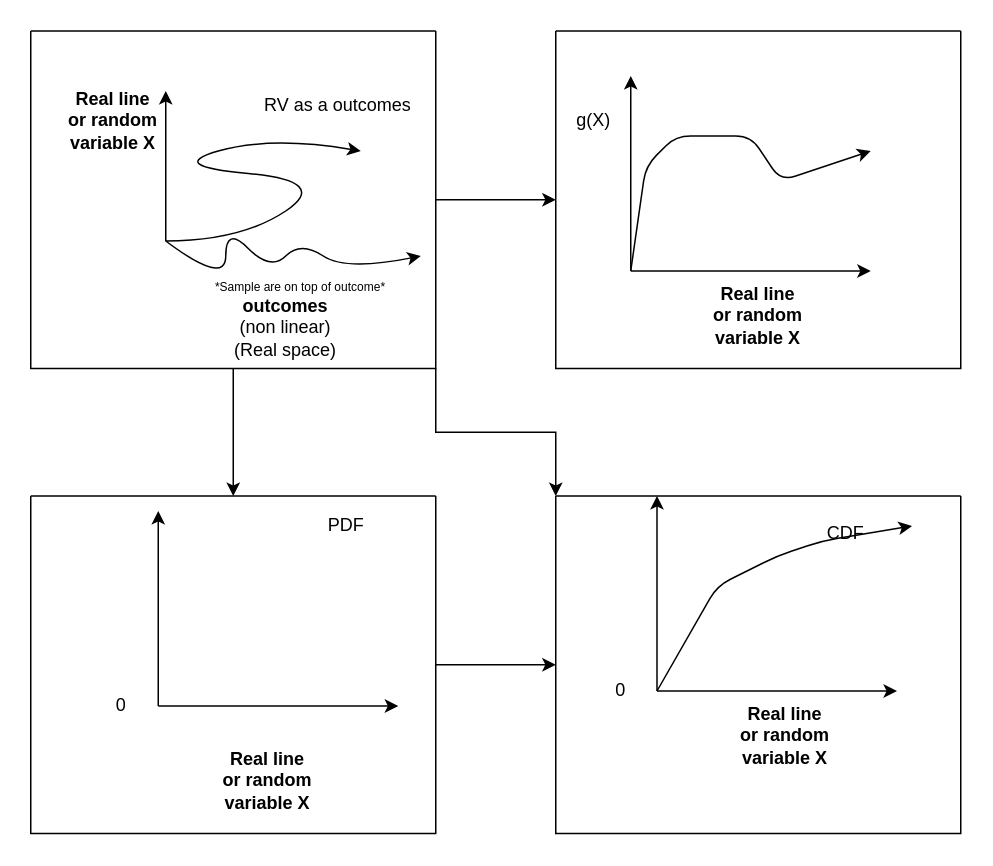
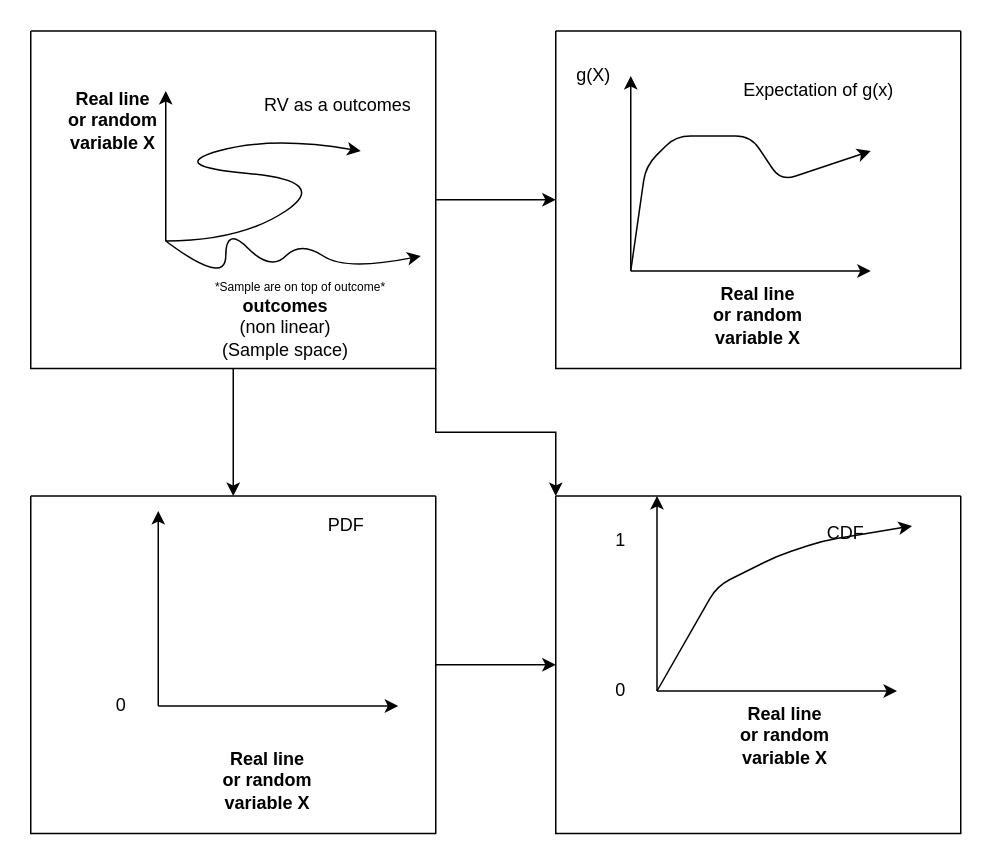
+ <mxCell id="14" value="Expectation of g(x)" style="text;html=1;align=center;verticalAlign=middle;resizable=0;points=[];autosize=1;strokeColor=none;" vertex="1" parent="1"><mxGeometry x="480" y="50" width="130" height="20" as="geometry" /></mxCell>
- <mxCell id="12" value="g(X)" style="text;html=1;align=center;verticalAlign=middle;resizable=0;points=[];autosize=1;strokeColor=none;" vertex="1" parent="1"><mxGeometry x="375" y="70" width="40" height="20" as="geometry" /></mxCell>
+ <mxCell id="12" value="g(X)" style="text;html=1;align=center;verticalAlign=middle;resizable=0;points=[];autosize=1;strokeColor=none;" vertex="1" parent="1"><mxGeometry x="375" y="40" width="40" height="20" as="geometry" /></mxCell>
- <mxCell id="4" value="&lt;div&gt;&lt;b&gt;outcomes&lt;/b&gt;&lt;/div&gt;&lt;div&gt;(non linear)&lt;/div&gt;(Real space)" style="text;html=1;strokeColor=none;fillColor=none;align=center;verticalAlign=middle;whiteSpace=wrap;rounded=0;" vertex="1" parent="1"><mxGeometry x="130" y="195" width="120" height="45" as="geometry" /></mxCell>
+ <mxCell id="4" value="&lt;div&gt;&lt;b&gt;outcomes&lt;/b&gt;&lt;/div&gt;&lt;div&gt;(non linear)&lt;/div&gt;(Sample space)" style="text;html=1;strokeColor=none;fillColor=none;align=center;verticalAlign=middle;whiteSpace=wrap;rounded=0;" vertex="1" parent="1"><mxGeometry x="130" y="195" width="120" height="45" as="geometry" /></mxCell>
+ <mxCell id="18" value="1" style="text;html=1;align=center;verticalAlign=middle;resizable=0;points=[];autosize=1;strokeColor=none;" vertex="1" parent="1"><mxGeometry x="402.5" y="350" width="20" height="20" as="geometry" /></mxCell>
